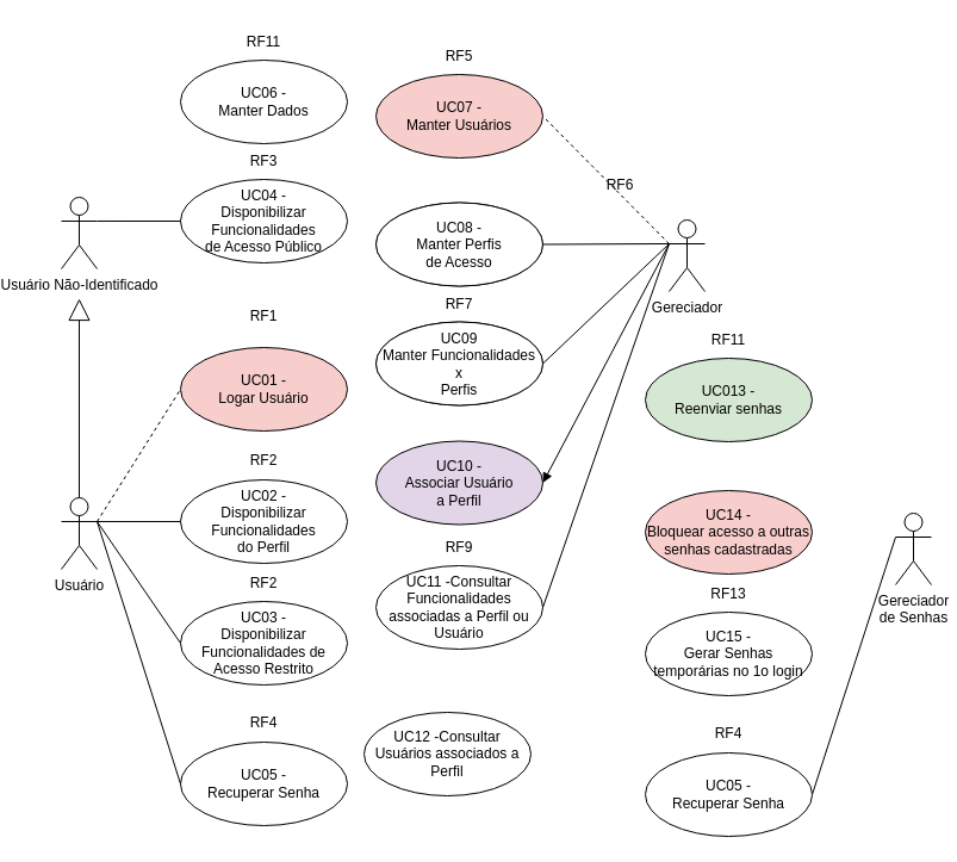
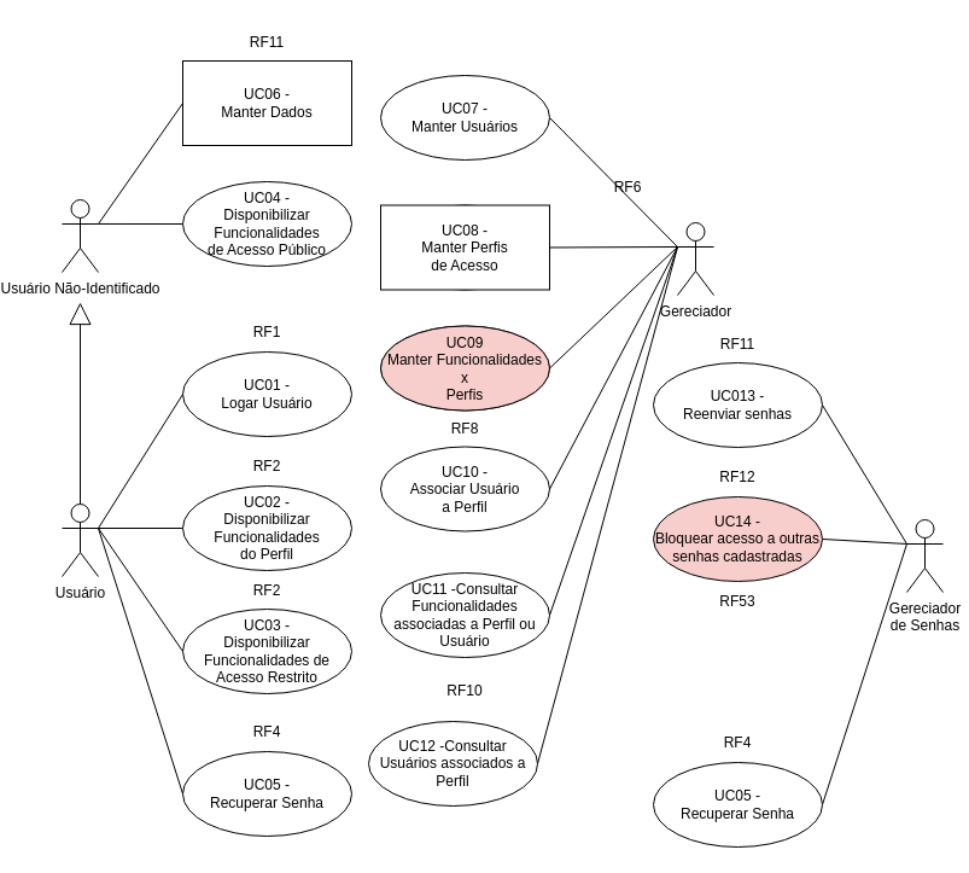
- <mxCell id="37" value="RF5" style="text;html=1;strokeColor=none;fillColor=none;align=center;verticalAlign=middle;whiteSpace=wrap;rounded=0;" vertex="1" parent="1"><mxGeometry x="324" y="32" width="60" height="30" as="geometry" /></mxCell>
- <mxCell id="9" value="UC06 - &lt;br&gt;Manter Dados" style="ellipse;whiteSpace=wrap;html=1;" vertex="1" parent="1"><mxGeometry x="120" y="50" width="140" height="70" as="geometry" /></mxCell>
+ <mxCell id="9" value="UC06 - &lt;br&gt;Manter Dados" style="whiteSpace=wrap;html=1;rounded=0;" vertex="1" parent="1"><mxGeometry x="120" y="50" width="140" height="70" as="geometry" /></mxCell>
- <mxCell id="34" value="UC07 - &lt;br&gt;Manter Usuários" style="ellipse;whiteSpace=wrap;html=1;fillColor=#f8cecc;" vertex="1" parent="1"><mxGeometry x="284" y="62" width="140" height="70" as="geometry" /></mxCell>
+ <mxCell id="34" value="UC07 - &lt;br&gt;Manter Usuários" style="ellipse;whiteSpace=wrap;html=1;" vertex="1" parent="1"><mxGeometry x="284" y="62" width="140" height="70" as="geometry" /></mxCell>
- <mxCell id="24" value="" style="endArrow=none;html=1;rounded=0;exitX=0;exitY=0.333;exitDx=0;exitDy=0;exitPerimeter=0;entryX=1;entryY=0.5;entryDx=0;entryDy=0;dashed=1;" edge="1" source="23" target="34" parent="1"><mxGeometry width="50" height="50" relative="1" as="geometry"><mxPoint x="440" y="211" as="sourcePoint" /><mxPoint x="424" y="107.5" as="targetPoint" /></mxGeometry></mxCell>
+ <mxCell id="24" value="" style="endArrow=none;html=1;rounded=0;exitX=0;exitY=0.333;exitDx=0;exitDy=0;exitPerimeter=0;entryX=1;entryY=0.5;entryDx=0;entryDy=0;" edge="1" source="23" target="34" parent="1"><mxGeometry width="50" height="50" relative="1" as="geometry"><mxPoint x="440" y="211" as="sourcePoint" /><mxPoint x="424" y="107.5" as="targetPoint" /></mxGeometry></mxCell>
+ <mxCell id="11" value="" style="endArrow=none;html=1;rounded=0;exitX=1;exitY=0.333;exitDx=0;exitDy=0;exitPerimeter=0;entryX=0;entryY=0.5;entryDx=0;entryDy=0;" edge="1" parent="1" target="9" source="15"><mxGeometry width="50" height="50" relative="1" as="geometry"><mxPoint x="50" y="437" as="sourcePoint" /><mxPoint x="280" y="632" as="targetPoint" /></mxGeometry></mxCell>
- <mxCell id="12" value="RF3" style="text;html=1;strokeColor=none;fillColor=none;align=center;verticalAlign=middle;whiteSpace=wrap;rounded=0;" vertex="1" parent="1"><mxGeometry x="160" y="120" width="60" height="30" as="geometry" /></mxCell>
- <mxCell id="35" value="UC08 -&lt;br&gt;Manter Perfis &lt;br&gt;de Acesso" style="ellipse;whiteSpace=wrap;html=1;" vertex="1" parent="1"><mxGeometry x="284" y="169.5" width="140" height="70" as="geometry" /></mxCell>
+ <mxCell id="35" value="UC08 -&lt;br&gt;Manter Perfis &lt;br&gt;de Acesso" style="whiteSpace=wrap;html=1;rounded=0;" vertex="1" parent="1"><mxGeometry x="284" y="169.5" width="140" height="70" as="geometry" /></mxCell>
- <mxCell id="30" value="RF7" style="text;html=1;strokeColor=none;fillColor=none;align=center;verticalAlign=middle;whiteSpace=wrap;rounded=0;" vertex="1" parent="1"><mxGeometry x="324" y="239.5" width="60" height="30" as="geometry" /></mxCell>
- <mxCell id="4" value="RF1" style="text;html=1;strokeColor=none;fillColor=none;align=center;verticalAlign=middle;whiteSpace=wrap;rounded=0;" vertex="1" parent="1"><mxGeometry x="160" y="250" width="60" height="30" as="geometry" /></mxCell>
+ <mxCell id="4" value="RF1" style="text;html=1;strokeColor=none;fillColor=none;align=center;verticalAlign=middle;whiteSpace=wrap;rounded=0;" vertex="1" parent="1"><mxGeometry x="160" y="260" width="60" height="30" as="geometry" /></mxCell>
- <mxCell id="36" value="UC09 &lt;br&gt;Manter Funcionalidades &lt;br&gt;x &lt;br&gt;Perfis" style="ellipse;whiteSpace=wrap;html=1;" vertex="1" parent="1"><mxGeometry x="284" y="269.5" width="140" height="70" as="geometry" /></mxCell>
+ <mxCell id="36" value="UC09 &lt;br&gt;Manter Funcionalidades &lt;br&gt;x &lt;br&gt;Perfis" style="ellipse;whiteSpace=wrap;html=1;fillColor=#f8cecc;" vertex="1" parent="1"><mxGeometry x="284" y="269.5" width="140" height="70" as="geometry" /></mxCell>
- <mxCell id="3" value="UC01 -&lt;br&gt;Logar Usuário" style="ellipse;whiteSpace=wrap;html=1;fillColor=#f8cecc;" vertex="1" parent="1"><mxGeometry x="120" y="291" width="140" height="70" as="geometry" /></mxCell>
+ <mxCell id="3" value="UC01 -&lt;br&gt;Logar Usuário" style="ellipse;whiteSpace=wrap;html=1;" vertex="1" parent="1"><mxGeometry x="120" y="291" width="140" height="70" as="geometry" /></mxCell>
- <mxCell id="46" value="UC013 -&lt;br&gt;Reenviar senhas" style="ellipse;whiteSpace=wrap;html=1;fillColor=#d5e8d4;" vertex="1" parent="1"><mxGeometry x="510" y="300" width="140" height="70" as="geometry" /></mxCell>
+ <mxCell id="46" value="UC013 -&lt;br&gt;Reenviar senhas" style="ellipse;whiteSpace=wrap;html=1;" vertex="1" parent="1"><mxGeometry x="510" y="300" width="140" height="70" as="geometry" /></mxCell>
+ <mxCell id="26" value="RF8" style="text;html=1;strokeColor=none;fillColor=none;align=center;verticalAlign=middle;whiteSpace=wrap;rounded=0;" vertex="1" parent="1"><mxGeometry x="324" y="339.5" width="60" height="30" as="geometry" /></mxCell>
- <mxCell id="5" value="" style="endArrow=none;html=1;rounded=0;exitX=1;exitY=0.333;exitDx=0;exitDy=0;exitPerimeter=0;entryX=0;entryY=0.5;entryDx=0;entryDy=0;dashed=1;" edge="1" parent="1" source="2" target="3"><mxGeometry width="50" height="50" relative="1" as="geometry"><mxPoint x="230" y="461" as="sourcePoint" /><mxPoint x="280" y="411" as="targetPoint" /></mxGeometry></mxCell>
+ <mxCell id="5" value="" style="endArrow=none;html=1;rounded=0;exitX=1;exitY=0.333;exitDx=0;exitDy=0;exitPerimeter=0;entryX=0;entryY=0.5;entryDx=0;entryDy=0;" edge="1" parent="1" source="2" target="3"><mxGeometry width="50" height="50" relative="1" as="geometry"><mxPoint x="230" y="461" as="sourcePoint" /><mxPoint x="280" y="411" as="targetPoint" /></mxGeometry></mxCell>
+ <mxCell id="47" value="" style="endArrow=none;html=1;rounded=0;exitX=0;exitY=0.333;exitDx=0;exitDy=0;exitPerimeter=0;entryX=1;entryY=0.5;entryDx=0;entryDy=0;" edge="1" source="45" target="46" parent="1"><mxGeometry width="50" height="50" relative="1" as="geometry"><mxPoint x="680" y="500" as="sourcePoint" /><mxPoint x="730" y="450" as="targetPoint" /></mxGeometry></mxCell>
+ <mxCell id="49" value="RF12" style="text;html=1;strokeColor=none;fillColor=none;align=center;verticalAlign=middle;whiteSpace=wrap;rounded=0;" vertex="1" parent="1"><mxGeometry x="550" y="380" width="60" height="30" as="geometry" /></mxCell>
- <mxCell id="27" value="" style="endArrow=block;html=1;rounded=0;entryX=1;entryY=0.5;entryDx=0;entryDy=0;exitX=0;exitY=0.333;exitDx=0;exitDy=0;exitPerimeter=0;" edge="1" target="25" parent="1" source="23"><mxGeometry width="50" height="50" relative="1" as="geometry"><mxPoint x="530" y="180" as="sourcePoint" /><mxPoint x="440" y="385" as="targetPoint" /></mxGeometry></mxCell>
+ <mxCell id="27" value="" style="endArrow=none;html=1;rounded=0;entryX=1;entryY=0.5;entryDx=0;entryDy=0;exitX=0;exitY=0.333;exitDx=0;exitDy=0;exitPerimeter=0;" edge="1" target="25" parent="1" source="23"><mxGeometry width="50" height="50" relative="1" as="geometry"><mxPoint x="530" y="180" as="sourcePoint" /><mxPoint x="440" y="385" as="targetPoint" /></mxGeometry></mxCell>
- <mxCell id="25" value="UC10 -&lt;br&gt;Associar Usuário &lt;br&gt;a Perfil" style="ellipse;whiteSpace=wrap;html=1;fillColor=#e1d5e7;" vertex="1" parent="1"><mxGeometry x="284" y="369.5" width="140" height="70" as="geometry" /></mxCell>
+ <mxCell id="25" value="UC10 -&lt;br&gt;Associar Usuário &lt;br&gt;a Perfil" style="ellipse;whiteSpace=wrap;html=1;" vertex="1" parent="1"><mxGeometry x="284" y="369.5" width="140" height="70" as="geometry" /></mxCell>
+ <mxCell id="43" value="" style="endArrow=none;html=1;rounded=0;entryX=1;entryY=0.5;entryDx=0;entryDy=0;exitX=0;exitY=0.333;exitDx=0;exitDy=0;exitPerimeter=0;" edge="1" parent="1" source="23" target="41"><mxGeometry width="50" height="50" relative="1" as="geometry"><mxPoint x="530" y="207" as="sourcePoint" /><mxPoint x="440" y="599" as="targetPoint" /></mxGeometry></mxCell>
+ <mxCell id="50" value="" style="endArrow=none;html=1;rounded=0;exitX=0;exitY=0.333;exitDx=0;exitDy=0;exitPerimeter=0;entryX=1;entryY=0.5;entryDx=0;entryDy=0;" edge="1" target="55" parent="1" source="45"><mxGeometry width="50" height="50" relative="1" as="geometry"><mxPoint x="500" y="476" as="sourcePoint" /><mxPoint x="710" y="476" as="targetPoint" /></mxGeometry></mxCell>
- <mxCell id="40" value="RF9" style="text;html=1;strokeColor=none;fillColor=none;align=center;verticalAlign=middle;whiteSpace=wrap;rounded=0;" vertex="1" parent="1"><mxGeometry x="324" y="444" width="60" height="30" as="geometry" /></mxCell>
- <mxCell id="53" value="RF13" style="text;html=1;strokeColor=none;fillColor=none;align=center;verticalAlign=middle;whiteSpace=wrap;rounded=0;" vertex="1" parent="1"><mxGeometry x="550" y="483" width="60" height="30" as="geometry" /></mxCell>
+ <mxCell id="53" value="RF53" style="text;html=1;strokeColor=none;fillColor=none;align=center;verticalAlign=middle;whiteSpace=wrap;rounded=0;" vertex="1" parent="1"><mxGeometry x="550" y="483" width="60" height="30" as="geometry" /></mxCell>
- <mxCell id="54" value="UC15 -&lt;br&gt;Gerar Senhas temporárias no 1o login" style="ellipse;whiteSpace=wrap;html=1;" vertex="1" parent="1"><mxGeometry x="510" y="513" width="140" height="70" as="geometry" /></mxCell>
+ <mxCell id="42" value="RF10" style="text;html=1;strokeColor=none;fillColor=none;align=center;verticalAlign=middle;whiteSpace=wrap;rounded=0;" vertex="1" parent="1"><mxGeometry x="324" y="557" width="60" height="30" as="geometry" /></mxCell>
